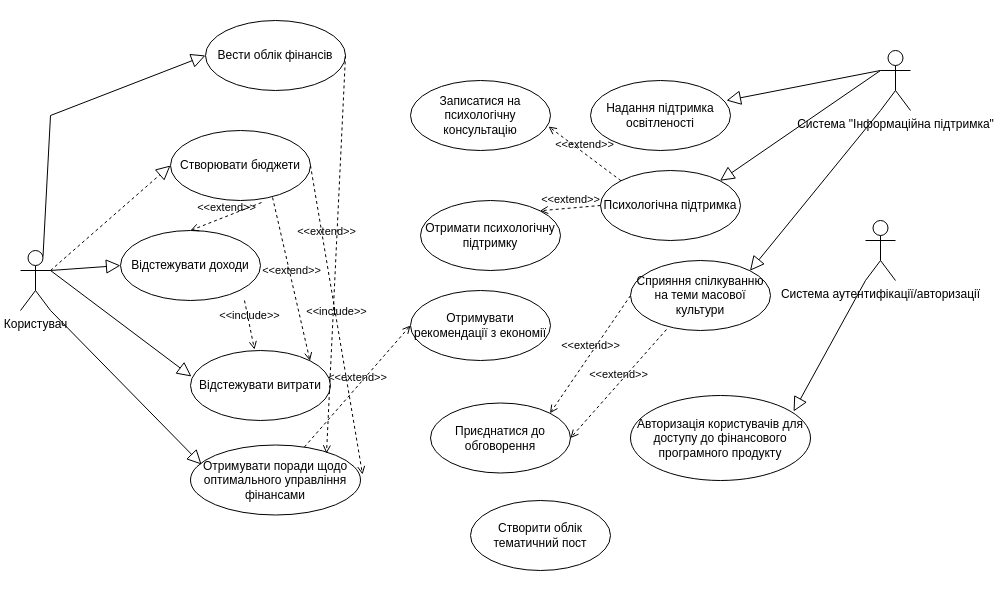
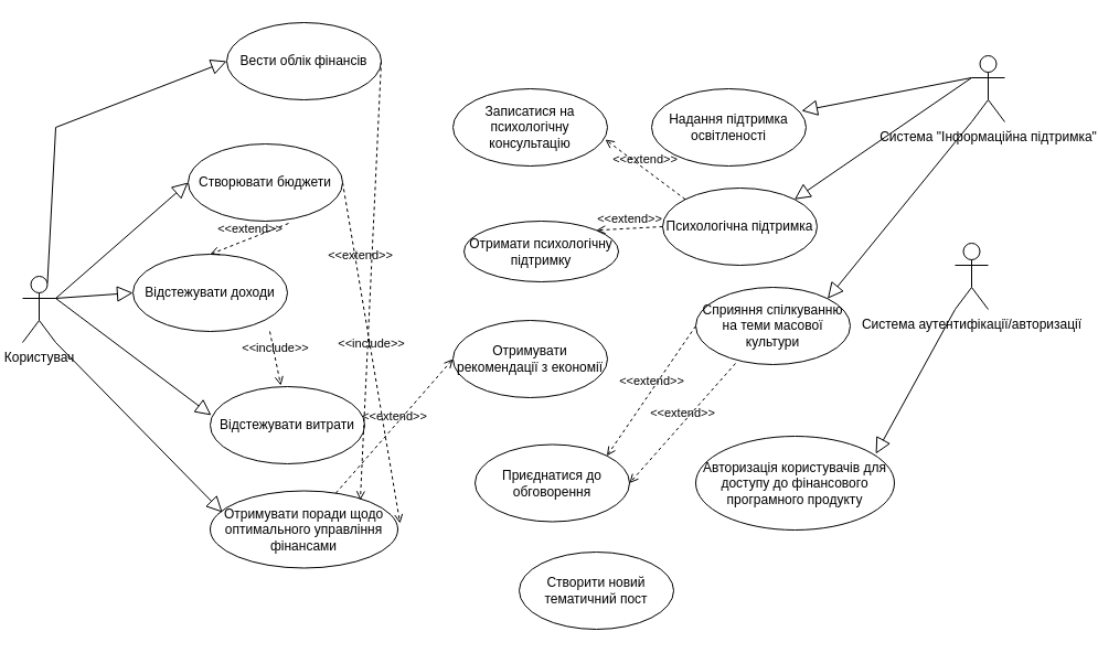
- <mxCell id="15" value="" style="edgeStyle=none;html=1;endArrow=block;endFill=0;endSize=12;verticalAlign=bottom;rounded=0;exitX=1;exitY=0.333;exitDx=0;exitDy=0;exitPerimeter=0;entryX=0;entryY=0.5;entryDx=0;entryDy=0;dashed=1;" parent="1" source="3" target="11" edge="1"><mxGeometry width="160" relative="1" as="geometry"><mxPoint x="300" y="430" as="sourcePoint" /><mxPoint x="460" y="430" as="targetPoint" /></mxGeometry></mxCell>
+ <mxCell id="15" value="" style="edgeStyle=none;html=1;endArrow=block;endFill=0;endSize=12;verticalAlign=bottom;rounded=0;exitX=1;exitY=0.333;exitDx=0;exitDy=0;exitPerimeter=0;entryX=0;entryY=0.5;entryDx=0;entryDy=0;" parent="1" source="3" target="11" edge="1"><mxGeometry width="160" relative="1" as="geometry"><mxPoint x="300" y="430" as="sourcePoint" /><mxPoint x="460" y="430" as="targetPoint" /></mxGeometry></mxCell>
- <mxCell id="29" value="Отримати психологічну підтримку" style="ellipse;whiteSpace=wrap;html=1;" vertex="1" parent="1"><mxGeometry x="420" y="200" width="140" height="70" as="geometry" /></mxCell>
+ <mxCell id="29" value="Отримати психологічну підтримку" style="ellipse;whiteSpace=wrap;html=1;" vertex="1" parent="1"><mxGeometry x="420" y="200" width="140" height="55" as="geometry" /></mxCell>
- <mxCell id="27" value="&amp;lt;&amp;lt;extend&amp;gt;&amp;gt;" style="html=1;verticalAlign=bottom;labelBackgroundColor=none;endArrow=open;endFill=0;dashed=1;rounded=0;exitX=0.729;exitY=0.957;exitDx=0;exitDy=0;exitPerimeter=0;entryX=1;entryY=0;entryDx=0;entryDy=0;" edge="1" parent="1" source="11" target="9"><mxGeometry width="160" relative="1" as="geometry"><mxPoint x="300" y="340" as="sourcePoint" /><mxPoint x="460" y="340" as="targetPoint" /></mxGeometry></mxCell>
- <mxCell id="34" value="Створити облік тематичний пост" style="ellipse;whiteSpace=wrap;html=1;" vertex="1" parent="1"><mxGeometry x="470" y="500" width="140" height="70" as="geometry" /></mxCell>
+ <mxCell id="34" value="Створити новий тематичний пост" style="ellipse;whiteSpace=wrap;html=1;" vertex="1" parent="1"><mxGeometry x="470" y="500" width="140" height="70" as="geometry" /></mxCell>
